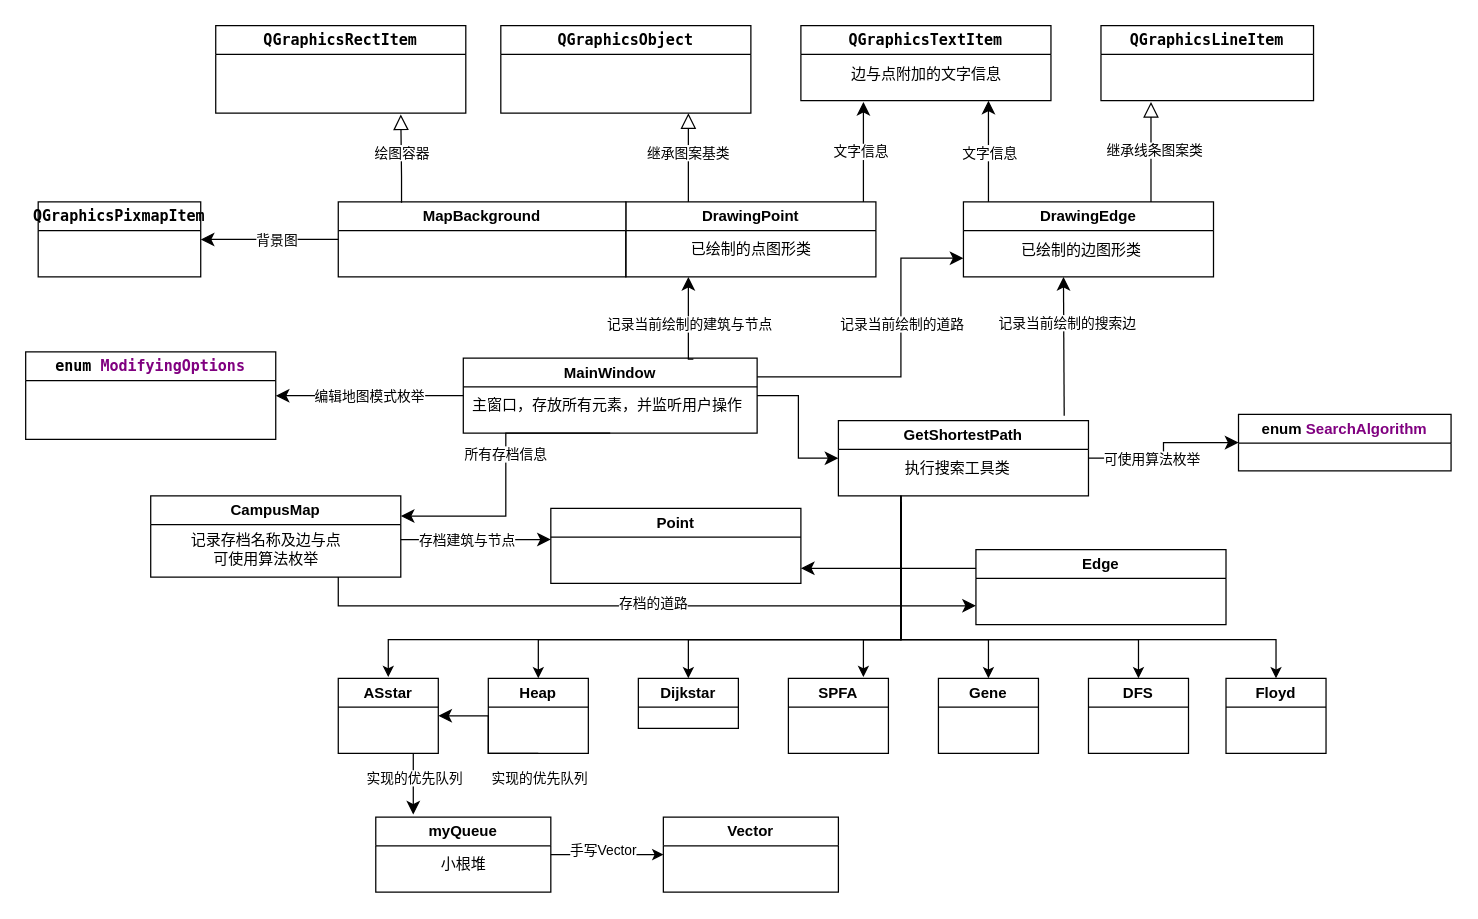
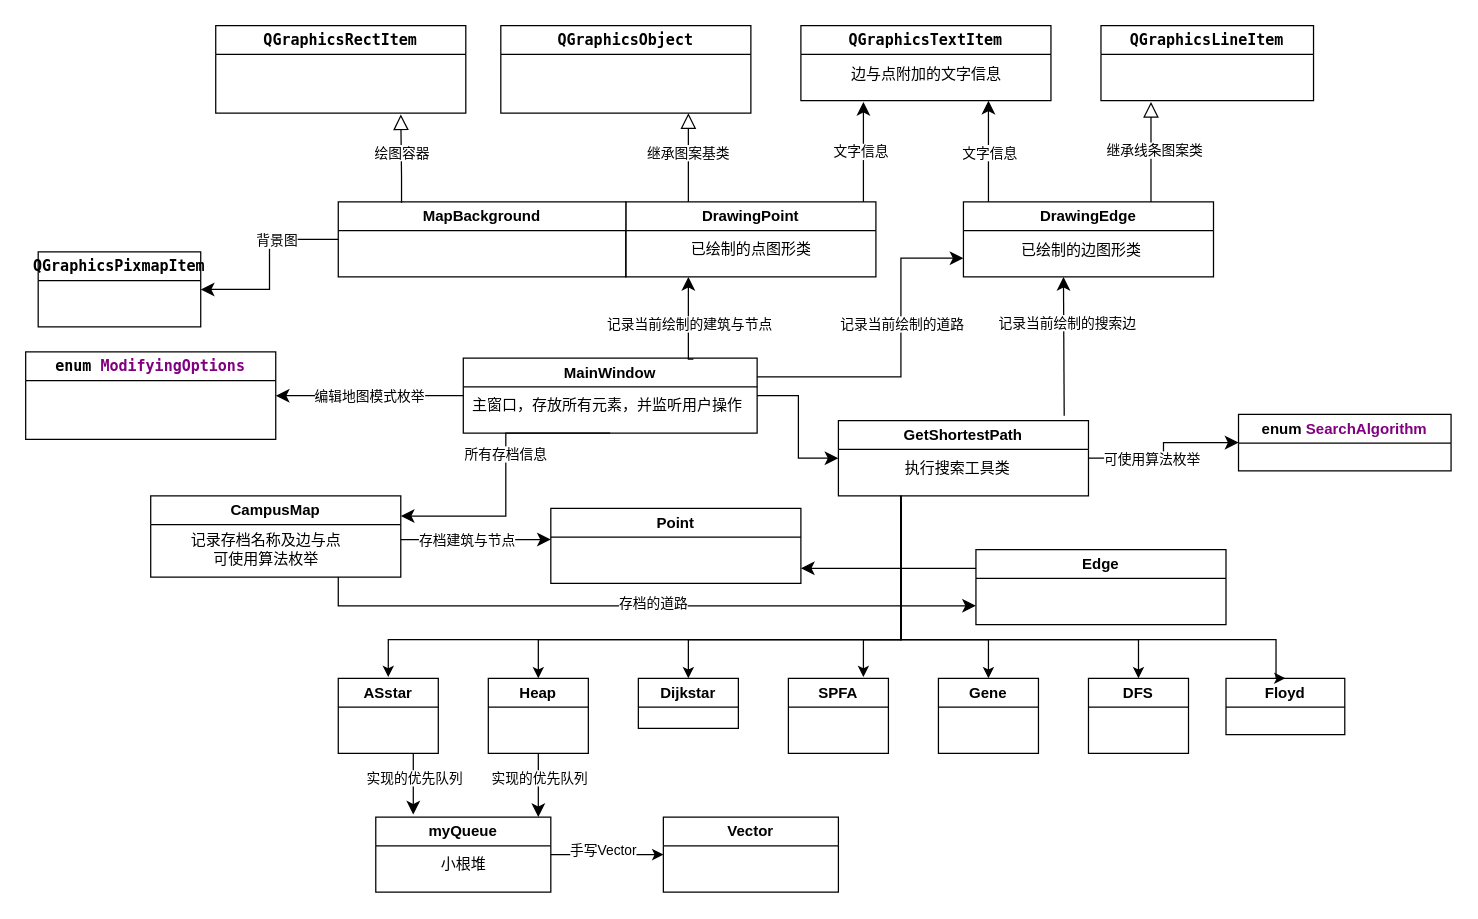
- <mxCell id="4" value="&lt;pre style=&quot;margin-top: 0px; margin-bottom: 0px;&quot;&gt;QGraphicsPixmapItem&lt;/pre&gt;" style="swimlane;whiteSpace=wrap;html=1;" parent="1" vertex="1"><mxGeometry x="30" y="161" width="130" height="60" as="geometry" /></mxCell>
+ <mxCell id="4" value="&lt;pre style=&quot;margin-top: 0px; margin-bottom: 0px;&quot;&gt;QGraphicsPixmapItem&lt;/pre&gt;" style="swimlane;whiteSpace=wrap;html=1;" parent="1" vertex="1"><mxGeometry x="30" y="201" width="130" height="60" as="geometry" /></mxCell>
- <mxCell id="56" value="" style="edgeStyle=elbowEdgeStyle;elbow=horizontal;endArrow=classic;html=1;curved=0;rounded=0;endSize=8;startSize=8;exitX=0.5;exitY=1;exitDx=0;exitDy=0;" parent="1" source="38" target="37" edge="1"><mxGeometry width="50" height="50" relative="1" as="geometry"><mxPoint x="340" y="612" as="sourcePoint" /><mxPoint x="340" y="668" as="targetPoint" /></mxGeometry></mxCell>
+ <mxCell id="56" value="" style="edgeStyle=elbowEdgeStyle;elbow=horizontal;endArrow=classic;html=1;curved=0;rounded=0;endSize=8;startSize=8;exitX=0.5;exitY=1;exitDx=0;exitDy=0;" parent="1" source="38" target="52" edge="1"><mxGeometry width="50" height="50" relative="1" as="geometry"><mxPoint x="340" y="612" as="sourcePoint" /><mxPoint x="340" y="668" as="targetPoint" /></mxGeometry></mxCell>
- <mxCell id="42" value="Floyd" style="swimlane;whiteSpace=wrap;html=1;startSize=23;" parent="1" vertex="1"><mxGeometry x="980" y="542" width="80" height="60" as="geometry" /></mxCell>
+ <mxCell id="42" value="Floyd" style="swimlane;whiteSpace=wrap;html=1;startSize=23;" parent="1" vertex="1"><mxGeometry x="980" y="542" width="95" height="45" as="geometry" /></mxCell>
